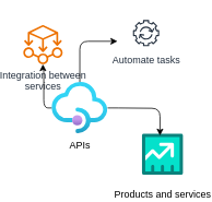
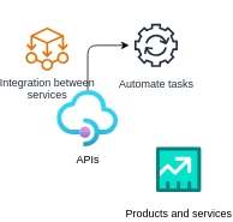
- <mxCell id="2" value="Automate tasks" style="sketch=0;outlineConnect=0;fontColor=#232F3E;gradientColor=none;strokeColor=#232F3E;fillColor=#ffffff;dashed=0;verticalLabelPosition=bottom;verticalAlign=top;align=center;html=1;fontSize=12;fontStyle=0;aspect=fixed;shape=mxgraph.aws4.resourceIcon;resIcon=mxgraph.aws4.automation;" vertex="1" parent="1"><mxGeometry x="135" y="20" width="70" height="40" as="geometry" /></mxCell>
+ <mxCell id="2" value="Automate tasks" style="sketch=0;outlineConnect=0;fontColor=#232F3E;gradientColor=none;strokeColor=#232F3E;fillColor=#ffffff;dashed=0;verticalLabelPosition=bottom;verticalAlign=top;align=center;html=1;fontSize=12;fontStyle=0;aspect=fixed;shape=mxgraph.aws4.resourceIcon;resIcon=mxgraph.aws4.automation;" vertex="1" parent="1"><mxGeometry x="135" y="20" width="60" height="60" as="geometry" /></mxCell>
- <mxCell id="5" style="edgeStyle=orthogonalEdgeStyle;rounded=1;orthogonalLoop=1;jettySize=auto;html=1;curved=0;" edge="1" parent="1" source="7" target="4"><mxGeometry relative="1" as="geometry"><Array as="points"><mxPoint x="45" y="132" /><mxPoint x="45" y="84" /></Array></mxGeometry></mxCell>
- <mxCell id="8" style="edgeStyle=orthogonalEdgeStyle;rounded=1;orthogonalLoop=1;jettySize=auto;html=1;entryX=0.44;entryY=0.046;entryDx=0;entryDy=0;entryPerimeter=0;curved=0;" edge="1" parent="1" source="7" target="3"><mxGeometry relative="1" as="geometry"><Array as="points"><mxPoint x="135" y="132" /><mxPoint x="187" y="132" /></Array></mxGeometry></mxCell>
